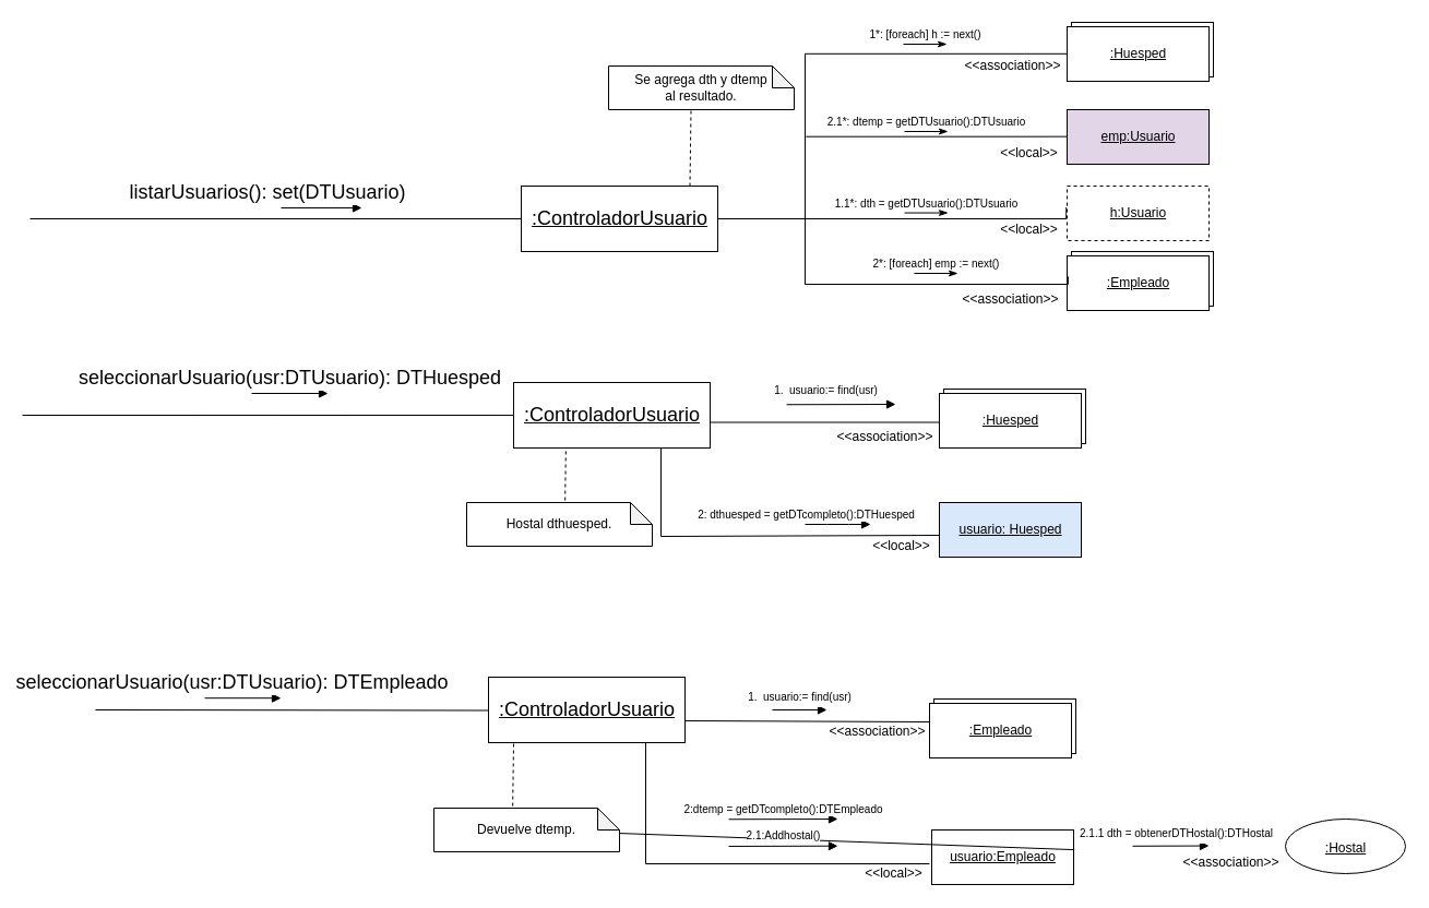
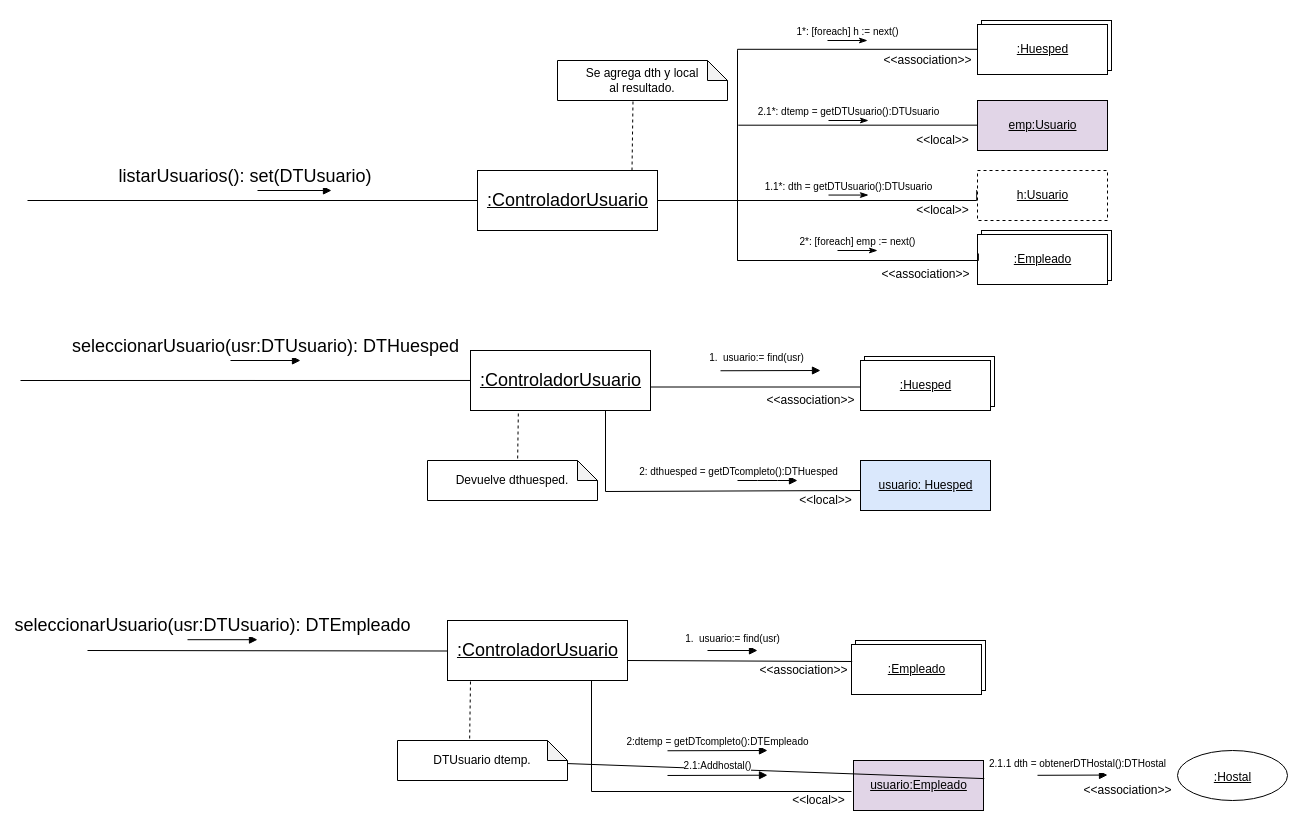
- <mxCell id="59" value="Se agrega dth y dtemp al&amp;nbsp;resultado." style="shape=note;whiteSpace=wrap;html=1;backgroundOutline=1;darkOpacity=0.05;size=20;" vertex="1" parent="1"><mxGeometry x="557" y="60" width="170" height="40" as="geometry" /></mxCell>
+ <mxCell id="59" value="Se agrega dth y local al&amp;nbsp;resultado." style="shape=note;whiteSpace=wrap;html=1;backgroundOutline=1;darkOpacity=0.05;size=20;" vertex="1" parent="1"><mxGeometry x="557" y="60" width="170" height="40" as="geometry" /></mxCell>
- <mxCell id="62" value="Hostal dthuesped." style="shape=note;whiteSpace=wrap;html=1;backgroundOutline=1;darkOpacity=0.05;size=20;" vertex="1" parent="1"><mxGeometry x="427" y="460" width="170" height="40" as="geometry" /></mxCell>
+ <mxCell id="62" value="Devuelve dthuesped." style="shape=note;whiteSpace=wrap;html=1;backgroundOutline=1;darkOpacity=0.05;size=20;" vertex="1" parent="1"><mxGeometry x="427" y="460" width="170" height="40" as="geometry" /></mxCell>
- <mxCell id="66" value="Devuelve dtemp." style="shape=note;whiteSpace=wrap;html=1;backgroundOutline=1;darkOpacity=0.05;size=20;" vertex="1" parent="1"><mxGeometry x="397" y="740" width="170" height="40" as="geometry" /></mxCell>
+ <mxCell id="66" value="DTUsuario dtemp." style="shape=note;whiteSpace=wrap;html=1;backgroundOutline=1;darkOpacity=0.05;size=20;" vertex="1" parent="1"><mxGeometry x="397" y="740" width="170" height="40" as="geometry" /></mxCell>
- <mxCell id="36" value="usuario:Empleado" style="html=1;fontStyle=4" vertex="1" parent="1"><mxGeometry x="853" y="760" width="130" height="50" as="geometry" /></mxCell>
+ <mxCell id="36" value="usuario:Empleado" style="html=1;fontStyle=4;fillColor=#e1d5e7;" vertex="1" parent="1"><mxGeometry x="853" y="760" width="130" height="50" as="geometry" /></mxCell>
